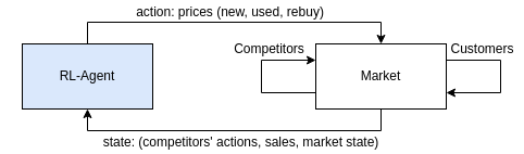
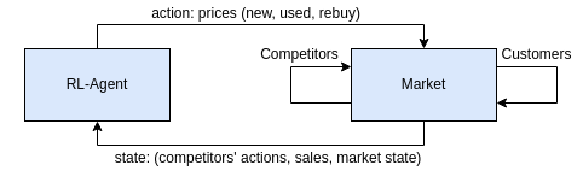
- <mxCell id="7" value="Market" style="rounded=0;whiteSpace=wrap;html=1;" parent="1" vertex="1"><mxGeometry x="290" y="40" width="120" height="60" as="geometry" /></mxCell>
+ <mxCell id="7" value="Market" style="rounded=0;whiteSpace=wrap;html=1;fillColor=#dae8fc;" parent="1" vertex="1"><mxGeometry x="290" y="40" width="120" height="60" as="geometry" /></mxCell>
